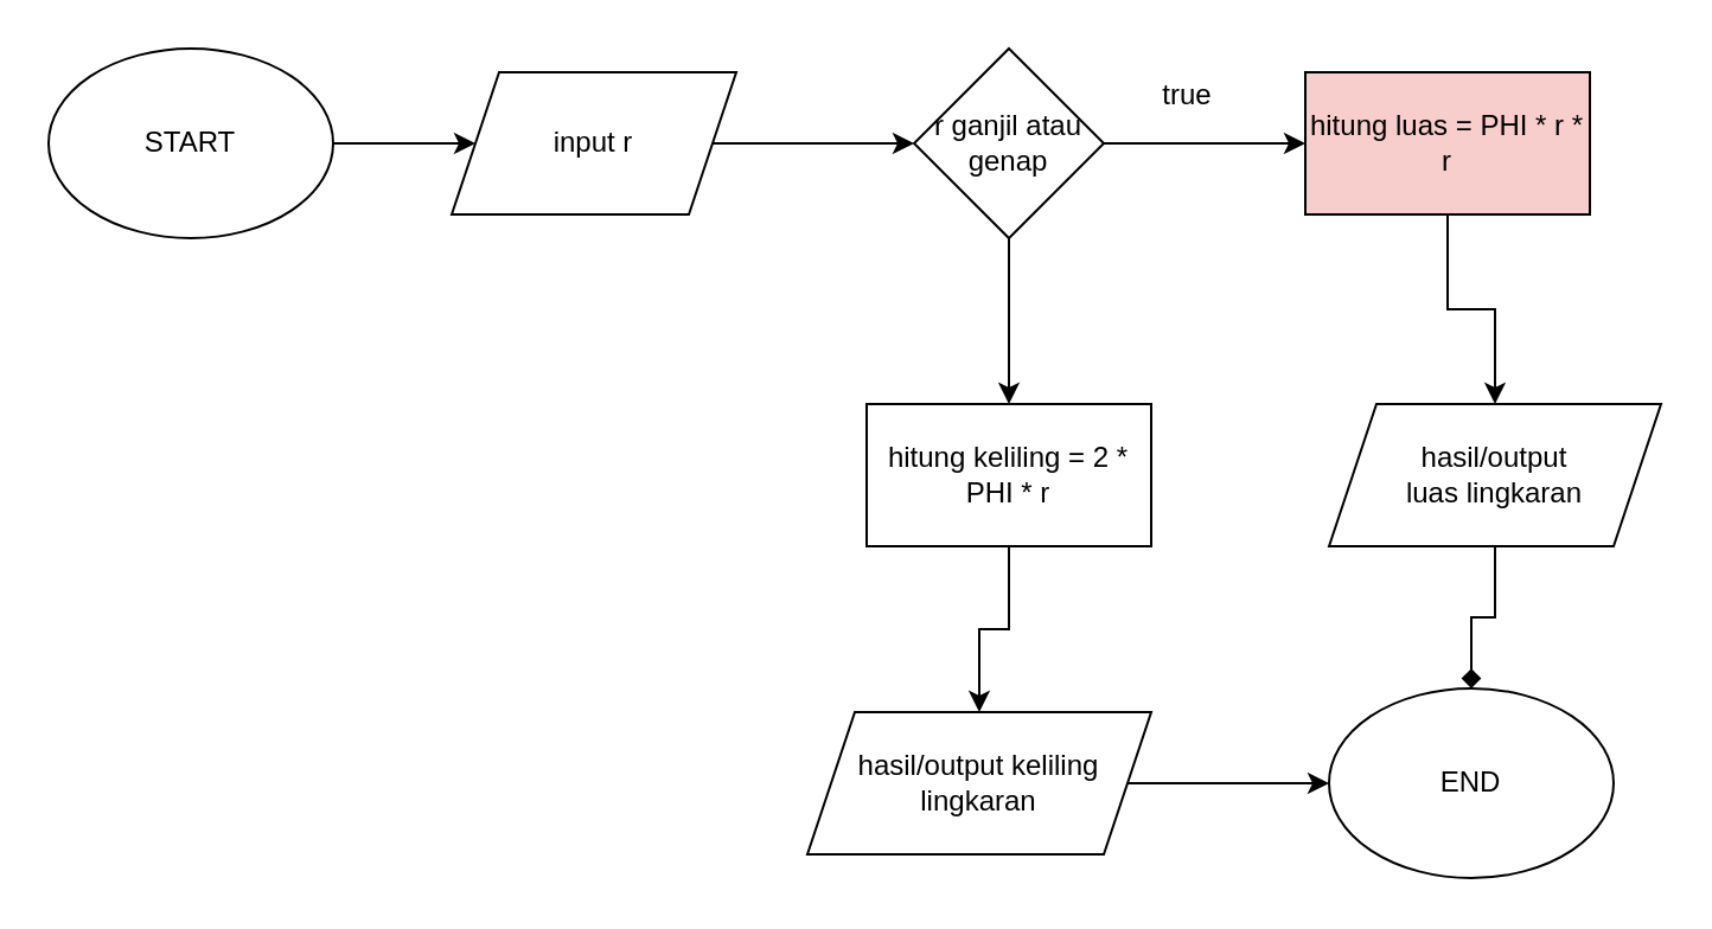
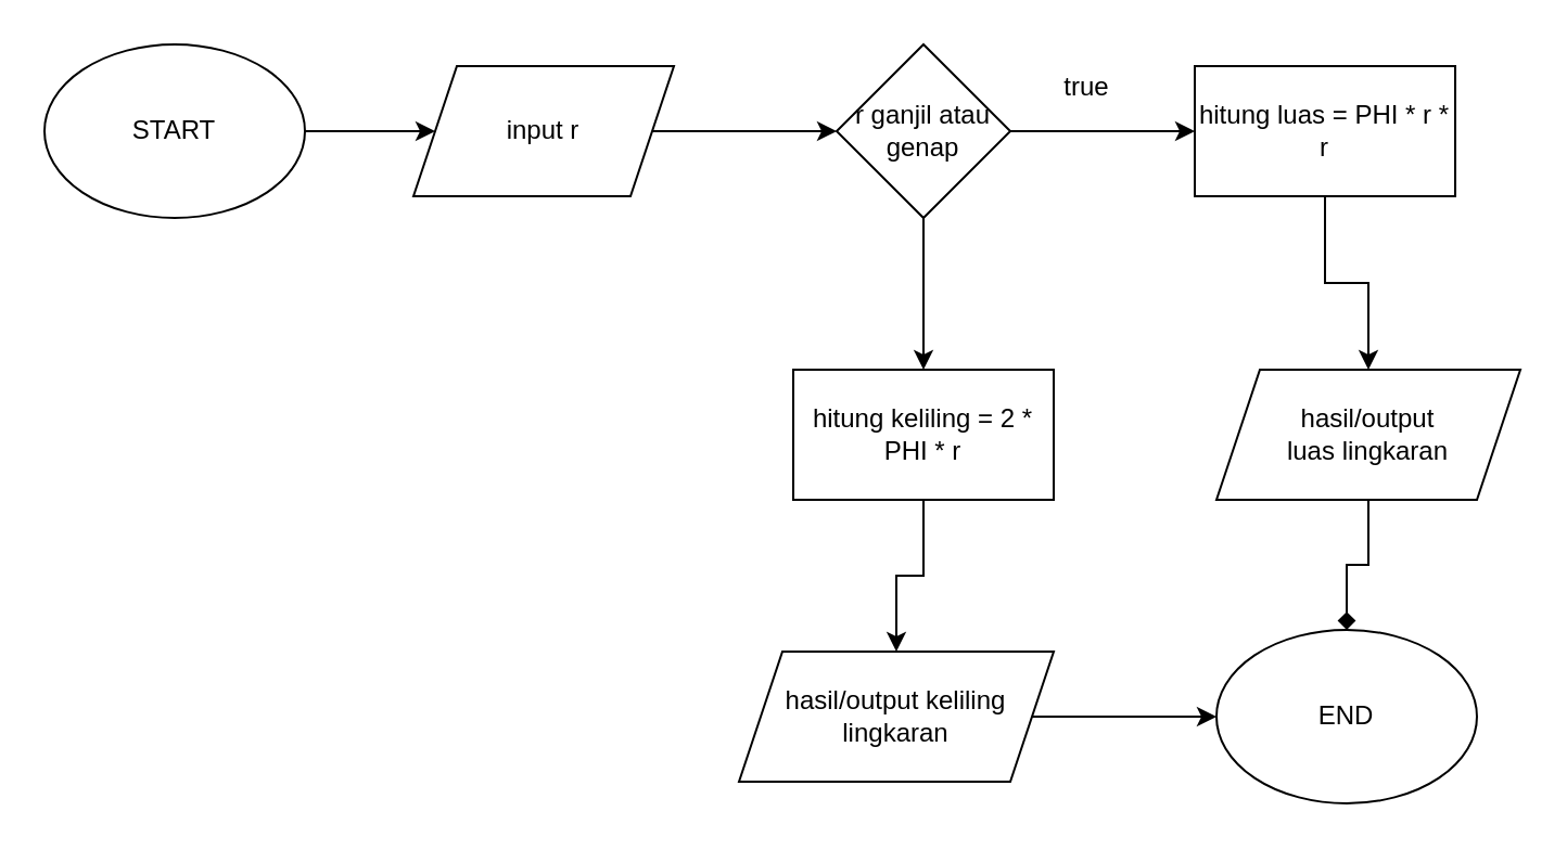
- <mxCell id="13" value="hitung luas = PHI * r * r" style="rounded=0;whiteSpace=wrap;html=1;fillColor=#f8cecc;" vertex="1" parent="1"><mxGeometry x="550" y="30" width="120" height="60" as="geometry" /></mxCell>
+ <mxCell id="13" value="hitung luas = PHI * r * r" style="rounded=0;whiteSpace=wrap;html=1;" vertex="1" parent="1"><mxGeometry x="550" y="30" width="120" height="60" as="geometry" /></mxCell>
